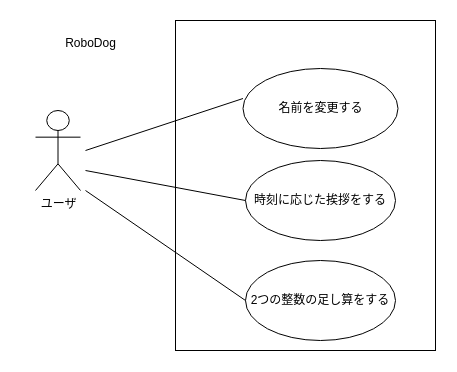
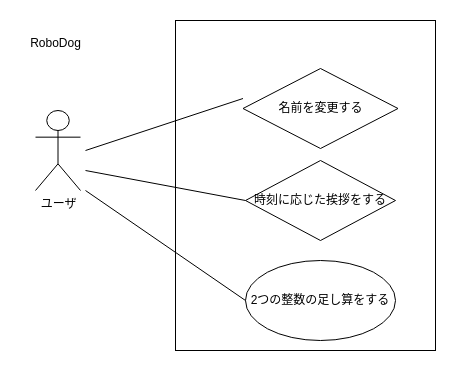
- <mxCell id="11" value="RoboDog" style="text;html=1;align=center;verticalAlign=middle;resizable=0;points=[];autosize=1;strokeColor=none;fillColor=none;" vertex="1" parent="1"><mxGeometry x="55" y="28" width="70" height="30" as="geometry" /></mxCell>
+ <mxCell id="11" value="RoboDog" style="text;html=1;align=center;verticalAlign=middle;resizable=0;points=[];autosize=1;strokeColor=none;fillColor=none;" vertex="1" parent="1"><mxGeometry x="20" y="28" width="70" height="30" as="geometry" /></mxCell>
- <mxCell id="5" value="名前を変更する" style="ellipse;whiteSpace=wrap;html=1;" parent="3" vertex="1"><mxGeometry x="67.5" y="48" width="155" height="80" as="geometry" /></mxCell>
+ <mxCell id="5" value="名前を変更する" style="rhombus;whiteSpace=wrap;html=1;" parent="3" vertex="1"><mxGeometry x="67.5" y="48" width="155" height="80" as="geometry" /></mxCell>
- <mxCell id="6" value="時刻に応じた挨拶をする" style="ellipse;whiteSpace=wrap;html=1;" parent="3" vertex="1"><mxGeometry x="70" y="140" width="150" height="80" as="geometry" /></mxCell>
+ <mxCell id="6" value="時刻に応じた挨拶をする" style="rhombus;whiteSpace=wrap;html=1;" parent="3" vertex="1"><mxGeometry x="70" y="140" width="150" height="80" as="geometry" /></mxCell>
